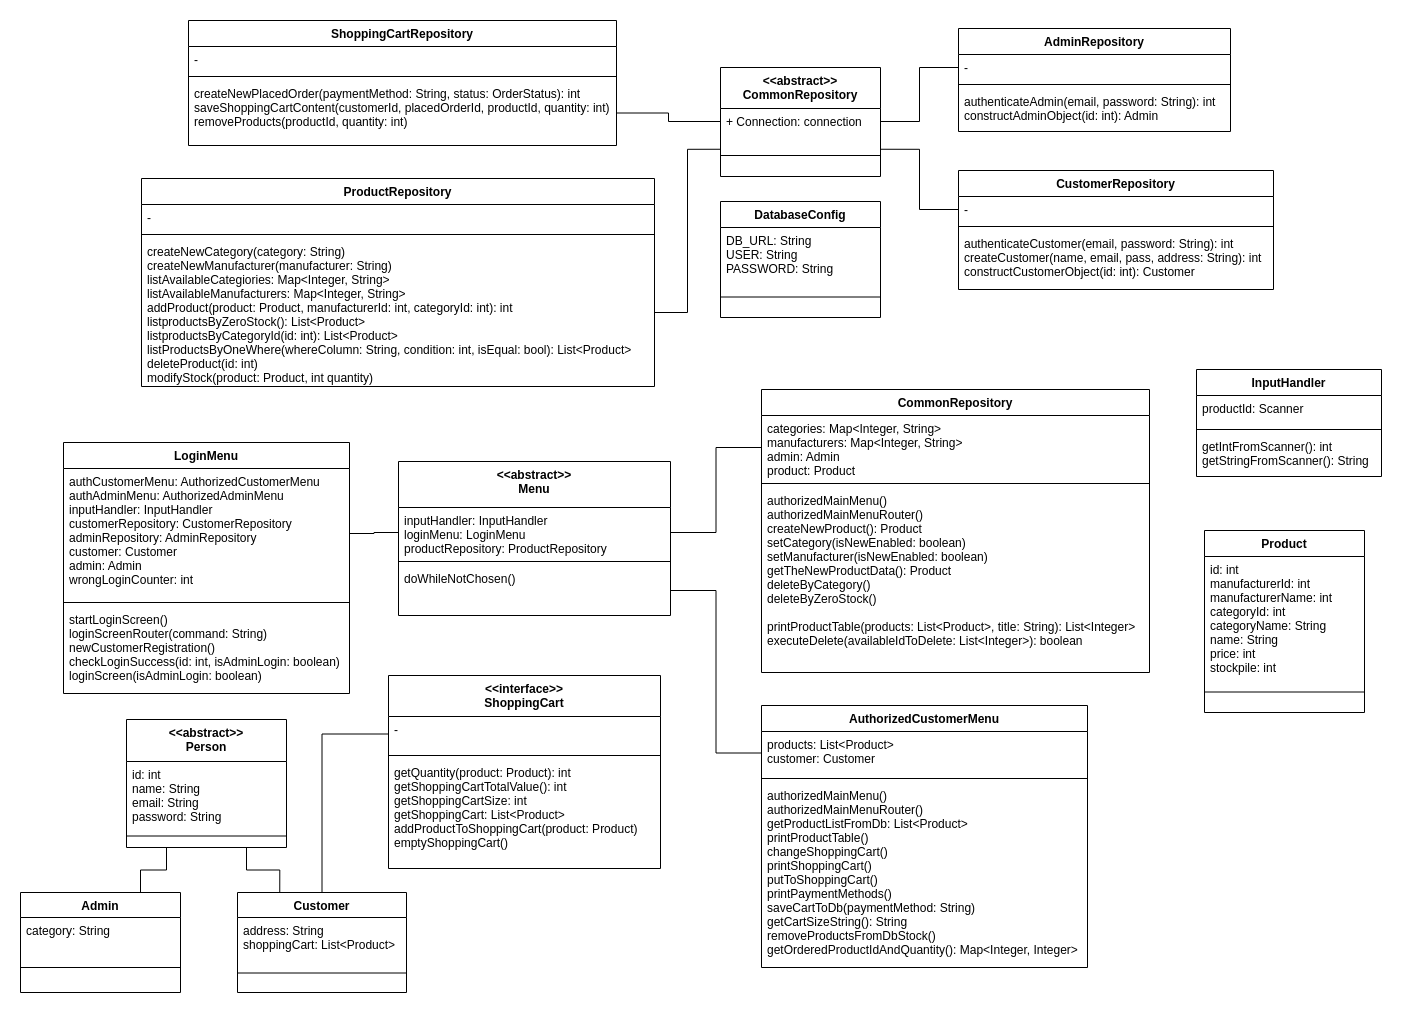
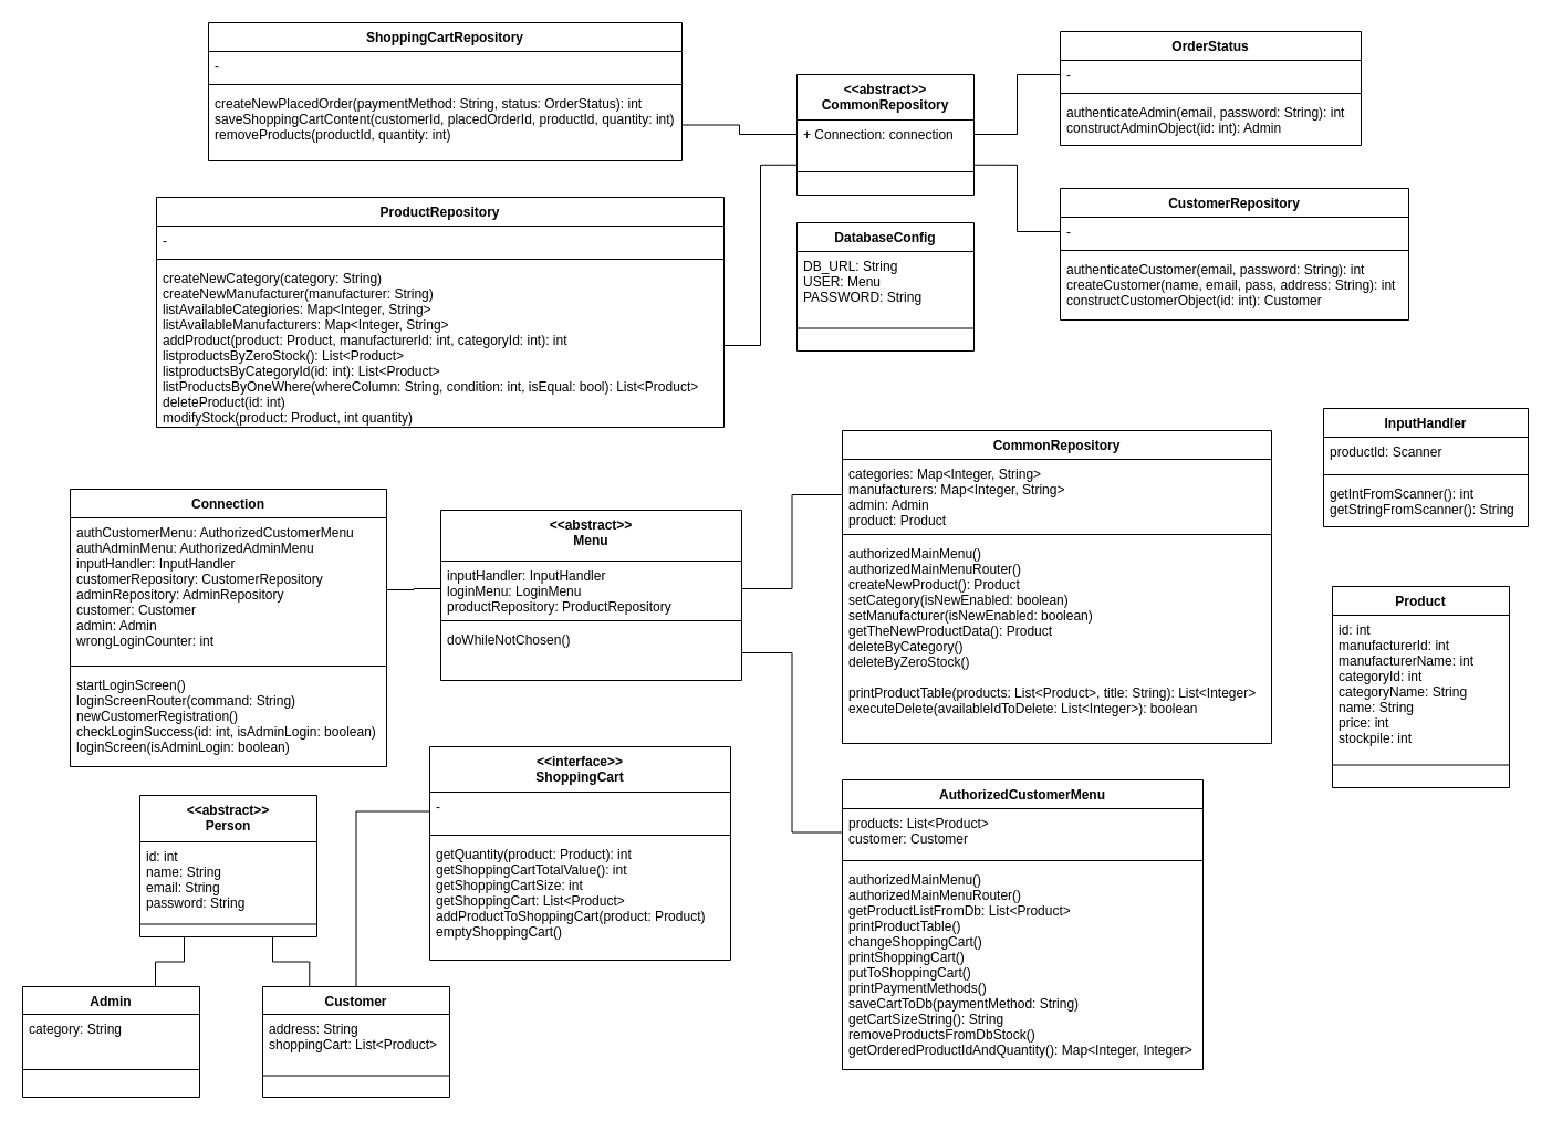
- <mxCell id="10" value="AdminRepository" style="swimlane;fontStyle=1;align=center;verticalAlign=top;childLayout=stackLayout;horizontal=1;startSize=26;horizontalStack=0;resizeParent=1;resizeParentMax=0;resizeLast=0;collapsible=1;marginBottom=0;" parent="1" vertex="1"><mxGeometry x="958" y="28" width="272" height="103" as="geometry" /></mxCell>
+ <mxCell id="10" value="OrderStatus" style="swimlane;fontStyle=1;align=center;verticalAlign=top;childLayout=stackLayout;horizontal=1;startSize=26;horizontalStack=0;resizeParent=1;resizeParentMax=0;resizeLast=0;collapsible=1;marginBottom=0;" parent="1" vertex="1"><mxGeometry x="958" y="28" width="272" height="103" as="geometry" /></mxCell>
- <mxCell id="26" value="DB_URL: String&#10;USER: String&#10;PASSWORD: String" style="text;strokeColor=none;fillColor=none;align=left;verticalAlign=top;spacingLeft=4;spacingRight=4;overflow=hidden;rotatable=0;points=[[0,0.5],[1,0.5]];portConstraint=eastwest;" parent="25" vertex="1"><mxGeometry y="26" width="160" height="49" as="geometry" /></mxCell>
+ <mxCell id="26" value="DB_URL: String&#10;USER: Menu&#10;PASSWORD: String" style="text;strokeColor=none;fillColor=none;align=left;verticalAlign=top;spacingLeft=4;spacingRight=4;overflow=hidden;rotatable=0;points=[[0,0.5],[1,0.5]];portConstraint=eastwest;" parent="25" vertex="1"><mxGeometry y="26" width="160" height="49" as="geometry" /></mxCell>
- <mxCell id="48" value="LoginMenu" style="swimlane;fontStyle=1;align=center;verticalAlign=top;childLayout=stackLayout;horizontal=1;startSize=26;horizontalStack=0;resizeParent=1;resizeParentMax=0;resizeLast=0;collapsible=1;marginBottom=0;" parent="1" vertex="1"><mxGeometry x="63" y="442" width="286" height="251" as="geometry" /></mxCell>
+ <mxCell id="48" value="Connection" style="swimlane;fontStyle=1;align=center;verticalAlign=top;childLayout=stackLayout;horizontal=1;startSize=26;horizontalStack=0;resizeParent=1;resizeParentMax=0;resizeLast=0;collapsible=1;marginBottom=0;" parent="1" vertex="1"><mxGeometry x="63" y="442" width="286" height="251" as="geometry" /></mxCell>
